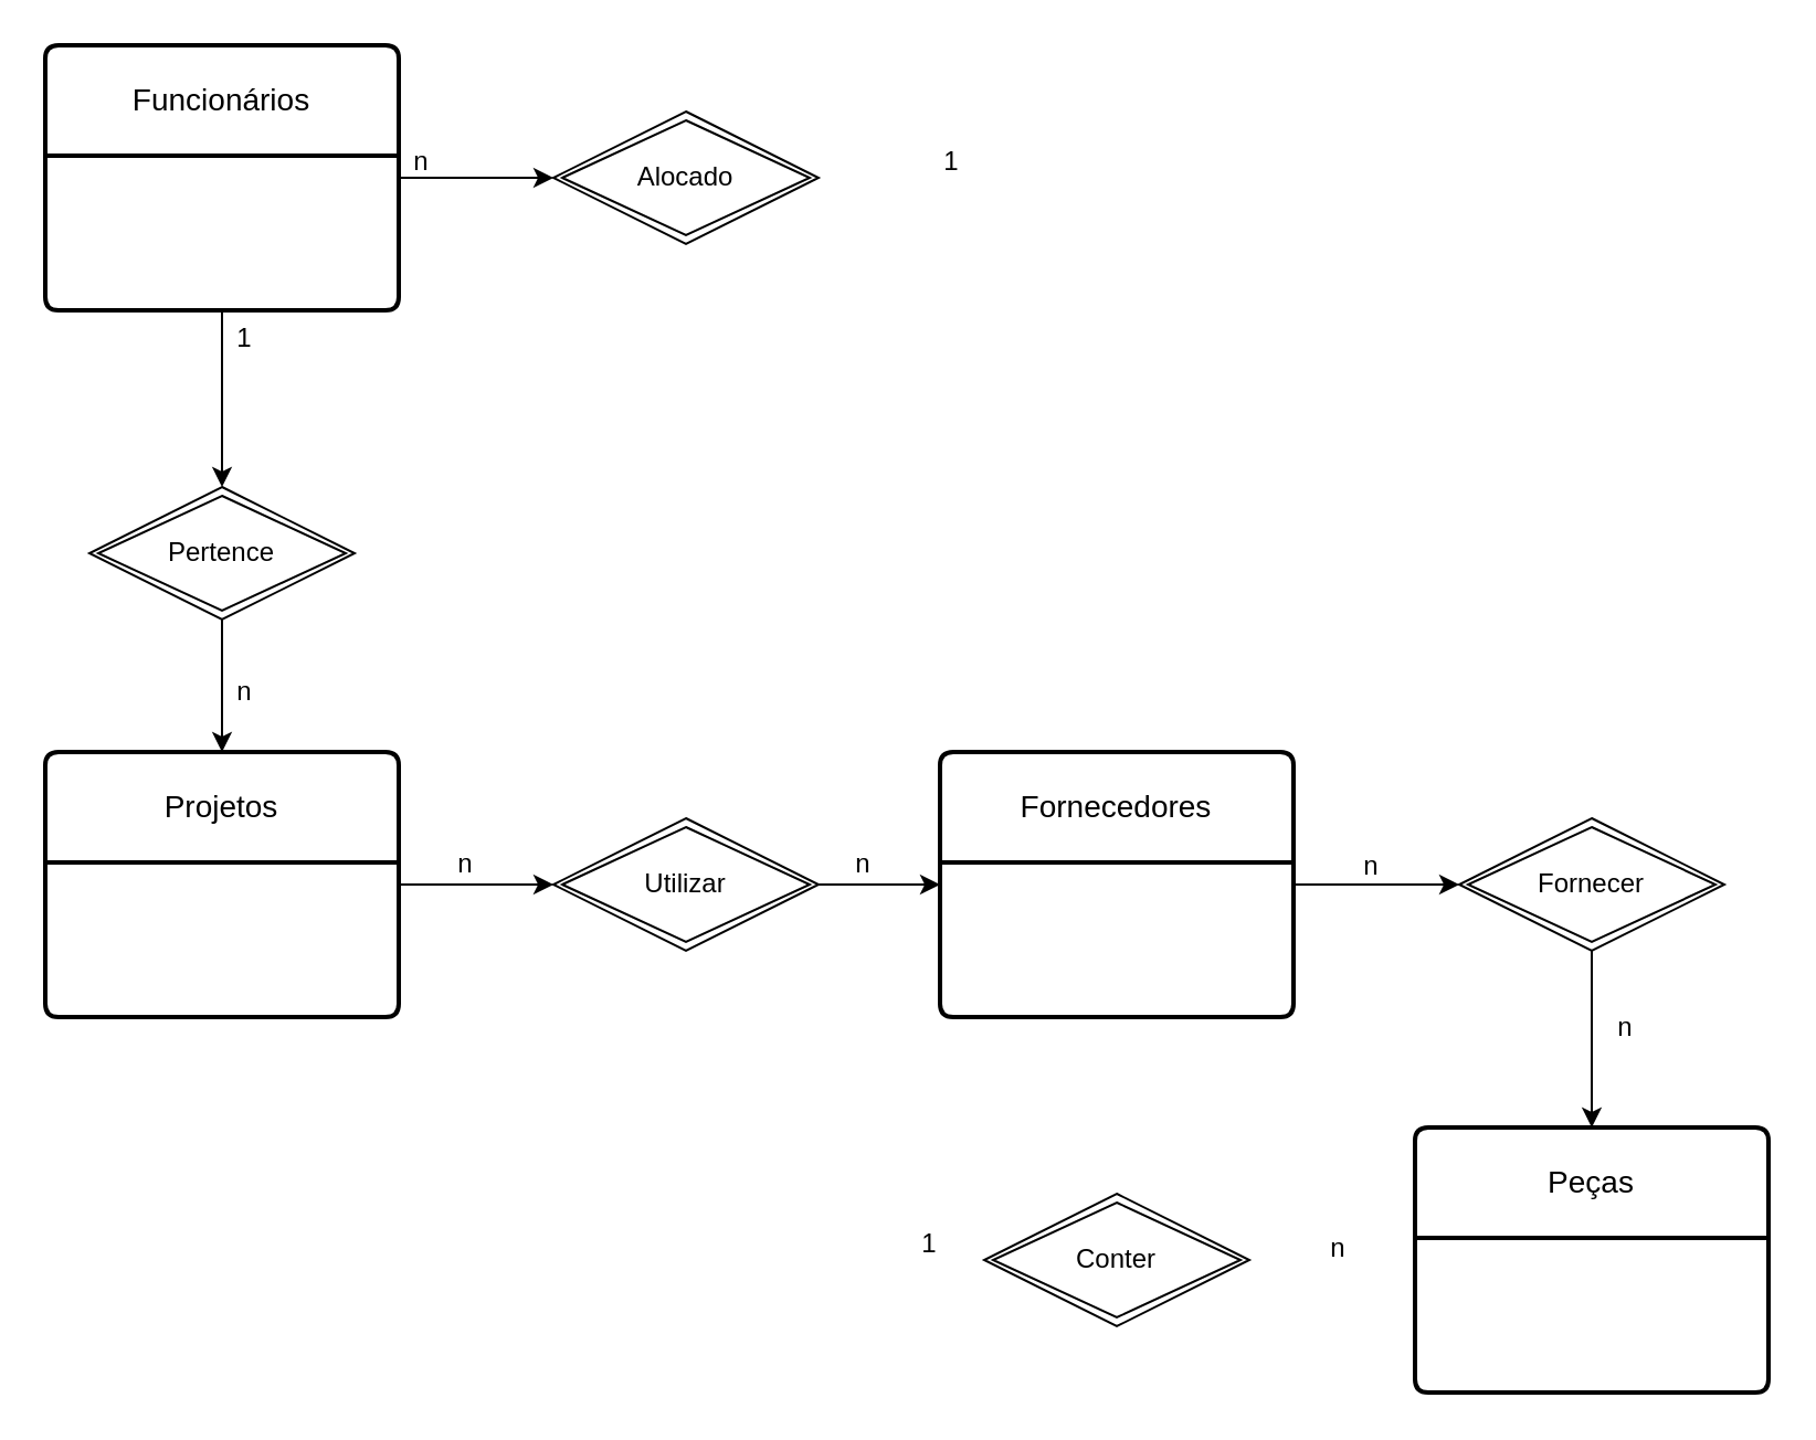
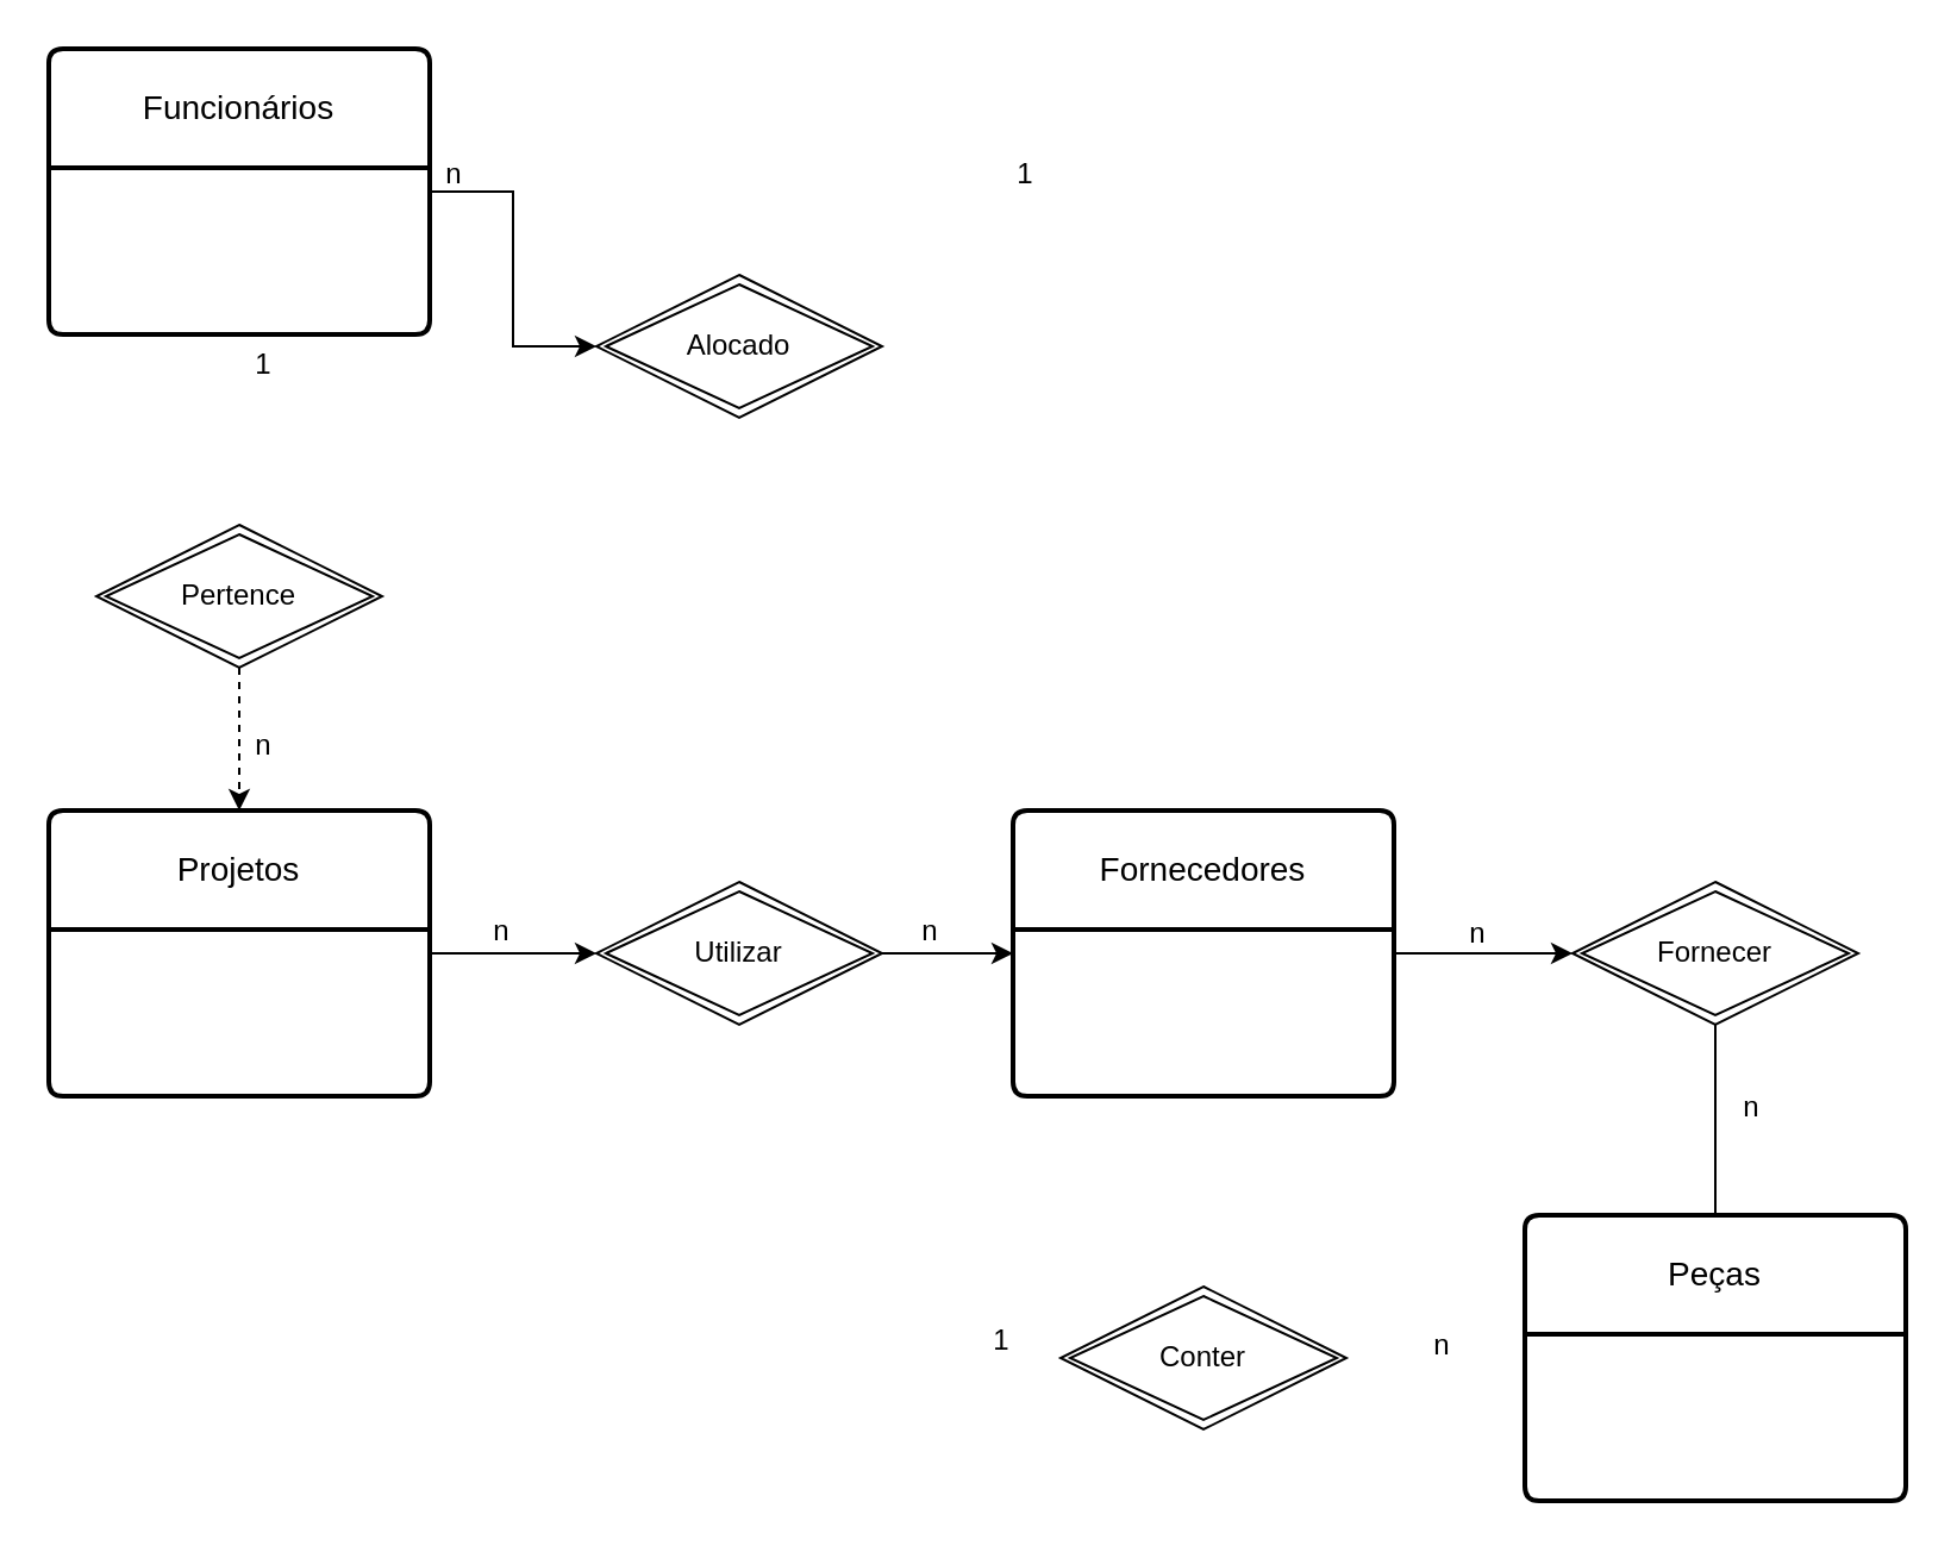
- <mxCell id="5" value="Alocado" style="shape=rhombus;double=1;perimeter=rhombusPerimeter;whiteSpace=wrap;html=1;align=center;" vertex="1" parent="1"><mxGeometry x="250" y="50" width="120" height="60" as="geometry" /></mxCell>
+ <mxCell id="5" value="Alocado" style="shape=rhombus;double=1;perimeter=rhombusPerimeter;whiteSpace=wrap;html=1;align=center;" vertex="1" parent="1"><mxGeometry x="250" y="115" width="120" height="60" as="geometry" /></mxCell>
- <mxCell id="3" style="edgeStyle=orthogonalEdgeStyle;rounded=0;orthogonalLoop=1;jettySize=auto;html=1;exitX=0.5;exitY=1;exitDx=0;exitDy=0;entryX=0.5;entryY=0;entryDx=0;entryDy=0;" edge="1" parent="1" source="4" target="9"><mxGeometry relative="1" as="geometry" /></mxCell>
- <mxCell id="8" style="edgeStyle=orthogonalEdgeStyle;rounded=0;orthogonalLoop=1;jettySize=auto;html=1;exitX=0.5;exitY=1;exitDx=0;exitDy=0;entryX=0.5;entryY=0;entryDx=0;entryDy=0;" edge="1" parent="1" source="9" target="11"><mxGeometry relative="1" as="geometry" /></mxCell>
+ <mxCell id="8" style="edgeStyle=orthogonalEdgeStyle;rounded=0;orthogonalLoop=1;jettySize=auto;html=1;exitX=0.5;exitY=1;exitDx=0;exitDy=0;entryX=0.5;entryY=0;entryDx=0;entryDy=0;dashed=1;" edge="1" parent="1" source="9" target="11"><mxGeometry relative="1" as="geometry" /></mxCell>
- <mxCell id="19" style="edgeStyle=orthogonalEdgeStyle;rounded=0;orthogonalLoop=1;jettySize=auto;html=1;exitX=0.5;exitY=1;exitDx=0;exitDy=0;" edge="1" parent="1" source="20" target="21"><mxGeometry relative="1" as="geometry" /></mxCell>
+ <mxCell id="19" style="edgeStyle=orthogonalEdgeStyle;rounded=0;orthogonalLoop=1;jettySize=auto;html=1;exitX=0.5;exitY=1;exitDx=0;exitDy=0;endArrow=none;" edge="1" parent="1" source="20" target="21"><mxGeometry relative="1" as="geometry" /></mxCell>
